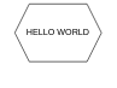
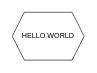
- <mxCell id="2" value="HELLO WORLD" style="shape=hexagon;perimeter=hexagonPerimeter2;whiteSpace=wrap;html=1;fixedSize=1;" vertex="1" parent="1"><mxGeometry x="20" y="5" width="120" height="80" as="geometry" /></mxCell>
+ <mxCell id="2" value="HELLO WORLD" style="shape=hexagon;perimeter=hexagonPerimeter2;whiteSpace=wrap;html=1;fixedSize=1;" vertex="1" parent="1"><mxGeometry x="20" y="20" width="120" height="80" as="geometry" /></mxCell>
